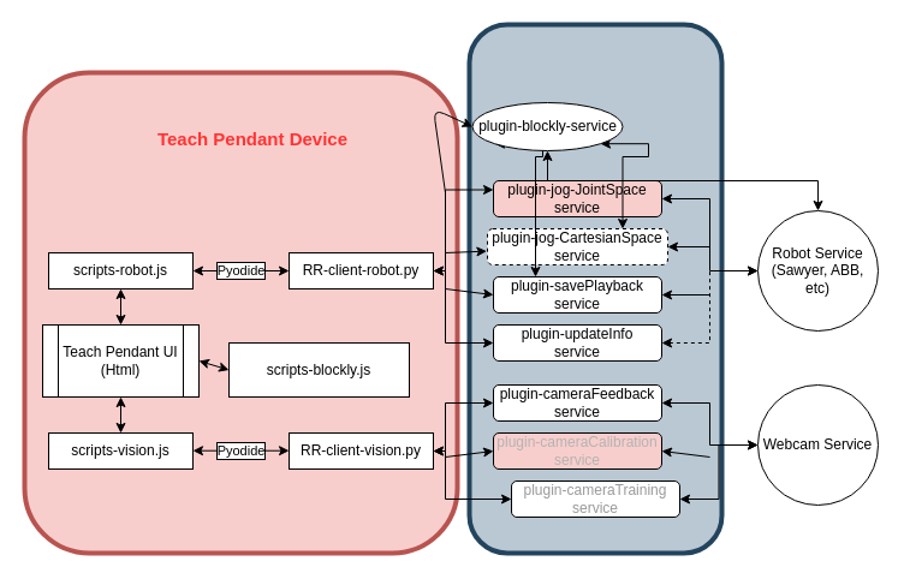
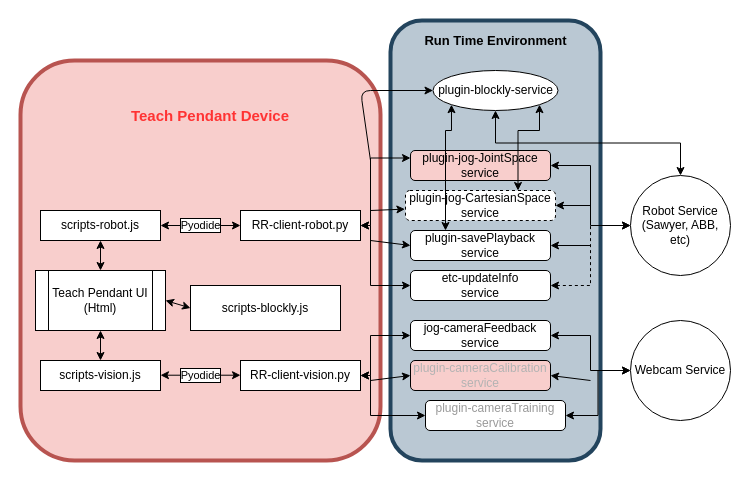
+ <mxCell id="39" value="&lt;b&gt;&lt;font style=&quot;font-size: 13px&quot;&gt;Run Time Environment&lt;/font&gt;&lt;/b&gt;" style="text;html=1;strokeColor=none;fillColor=none;align=center;verticalAlign=middle;whiteSpace=wrap;rounded=0;shadow=0;glass=0;" parent="1" vertex="1"><mxGeometry x="422.5" y="30" width="145" height="20" as="geometry" /></mxCell>
- <mxCell id="43" value="plugin-blockly-service" style="ellipse;whiteSpace=wrap;html=1;" vertex="1" parent="1"><mxGeometry x="392.5" y="85" width="125" height="40" as="geometry" /></mxCell>
+ <mxCell id="43" value="plugin-blockly-service" style="ellipse;whiteSpace=wrap;html=1;" vertex="1" parent="1"><mxGeometry x="432.5" y="70" width="125" height="40" as="geometry" /></mxCell>
- <mxCell id="29" value="plugin-updateInfo&lt;br&gt;service" style="rounded=1;whiteSpace=wrap;html=1;" parent="1" vertex="1"><mxGeometry x="410" y="270" width="140" height="30" as="geometry" /></mxCell>
+ <mxCell id="29" value="etc-updateInfo&lt;br&gt;service" style="rounded=1;whiteSpace=wrap;html=1;" parent="1" vertex="1"><mxGeometry x="410" y="270" width="140" height="30" as="geometry" /></mxCell>
- <mxCell id="20" value="plugin-cameraFeedback&lt;br&gt;service" style="rounded=1;whiteSpace=wrap;html=1;" parent="1" vertex="1"><mxGeometry x="410" y="320" width="140" height="30" as="geometry" /></mxCell>
+ <mxCell id="20" value="jog-cameraFeedback&lt;br&gt;service" style="rounded=1;whiteSpace=wrap;html=1;" parent="1" vertex="1"><mxGeometry x="410" y="320" width="140" height="30" as="geometry" /></mxCell>
